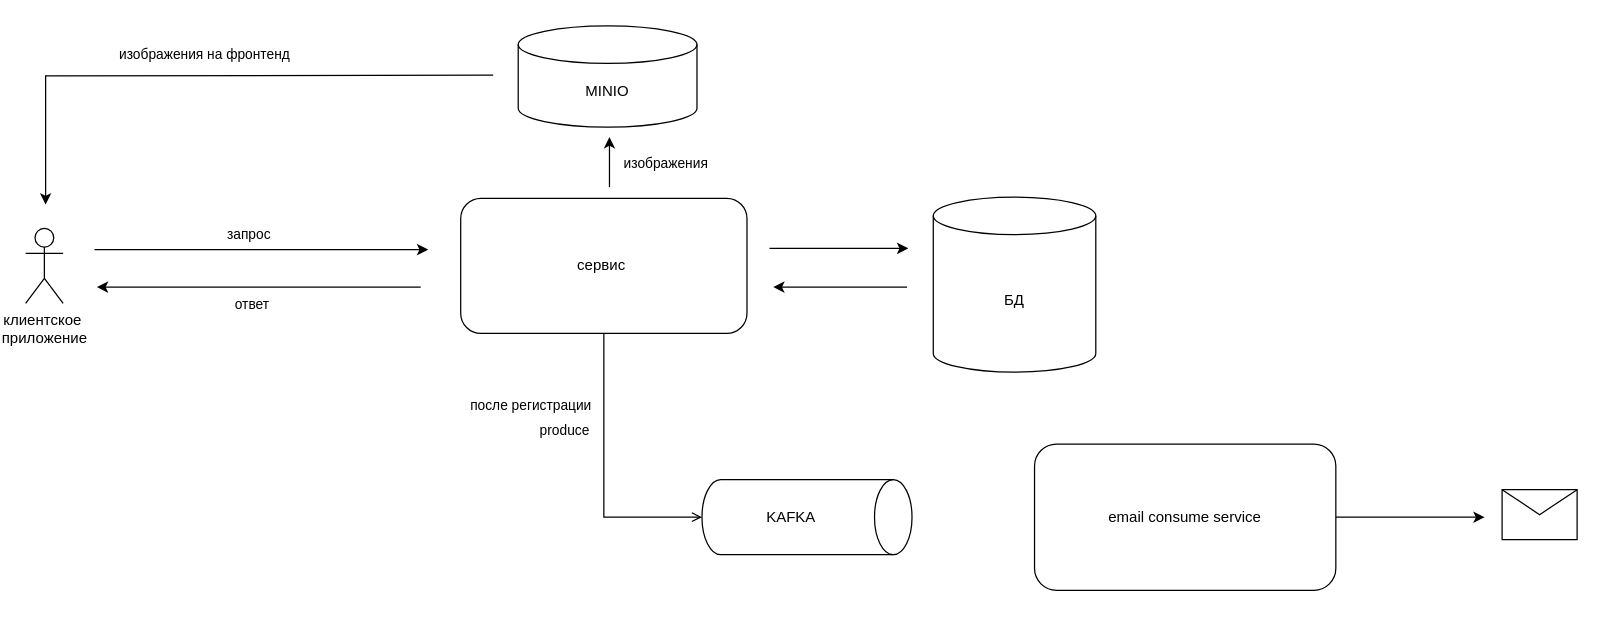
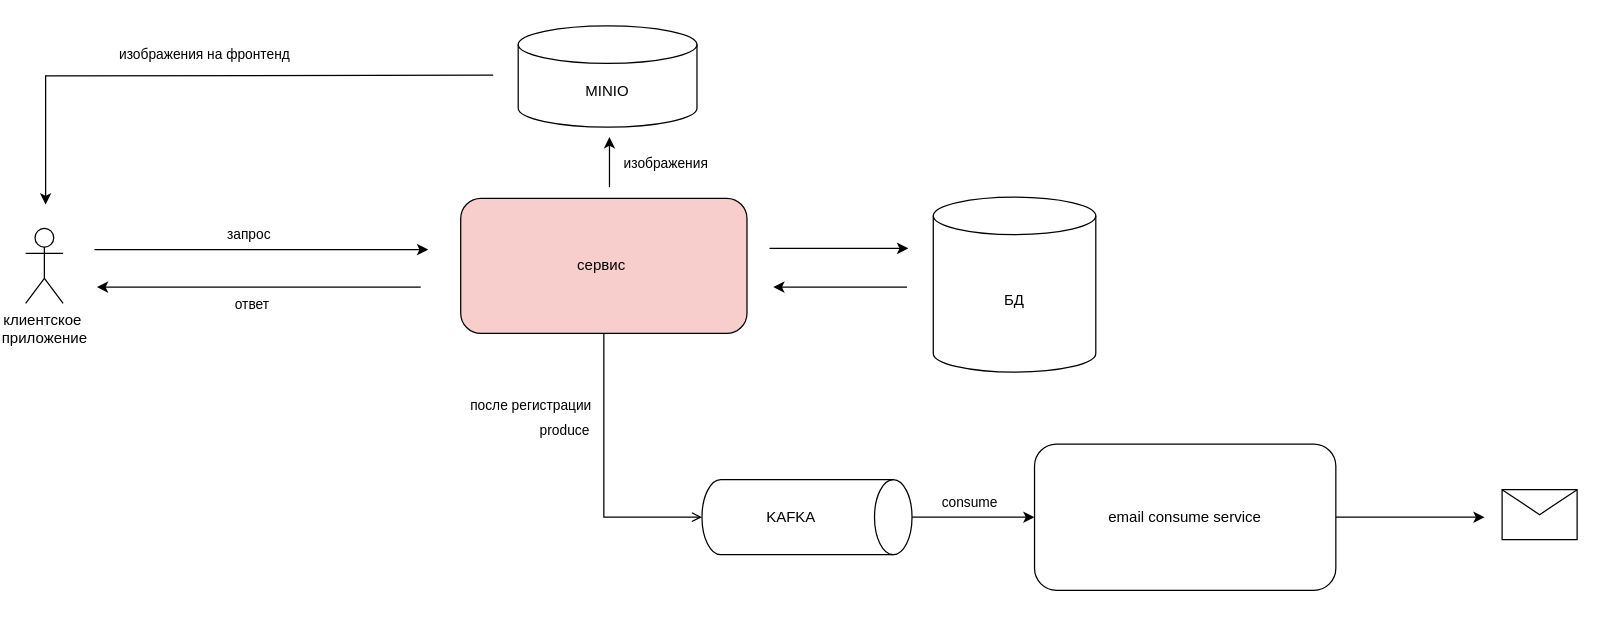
- <mxCell id="3" value="сервис&lt;span style=&quot;background-color: initial;&quot;&gt;&amp;nbsp;&lt;/span&gt;" style="rounded=1;whiteSpace=wrap;html=1;" vertex="1" parent="1"><mxGeometry x="368" y="158" width="229" height="108" as="geometry" /></mxCell>
+ <mxCell id="3" value="сервис&lt;span style=&quot;background-color: initial;&quot;&gt;&amp;nbsp;&lt;/span&gt;" style="rounded=1;whiteSpace=wrap;html=1;fillColor=#f8cecc;" vertex="1" parent="1"><mxGeometry x="368" y="158" width="229" height="108" as="geometry" /></mxCell>
+ <mxCell id="16" style="edgeStyle=orthogonalEdgeStyle;rounded=0;orthogonalLoop=1;jettySize=auto;html=1;exitX=0.5;exitY=0;exitDx=0;exitDy=0;exitPerimeter=0;entryX=0;entryY=0.5;entryDx=0;entryDy=0;" edge="1" parent="1" source="18" target="23"><mxGeometry relative="1" as="geometry" /></mxCell>
+ <mxCell id="17" value="consume" style="edgeLabel;html=1;align=center;verticalAlign=middle;resizable=0;points=[];" vertex="1" connectable="0" parent="16"><mxGeometry x="-0.08" y="-1" relative="1" as="geometry"><mxPoint y="-14" as="offset" /></mxGeometry></mxCell>
